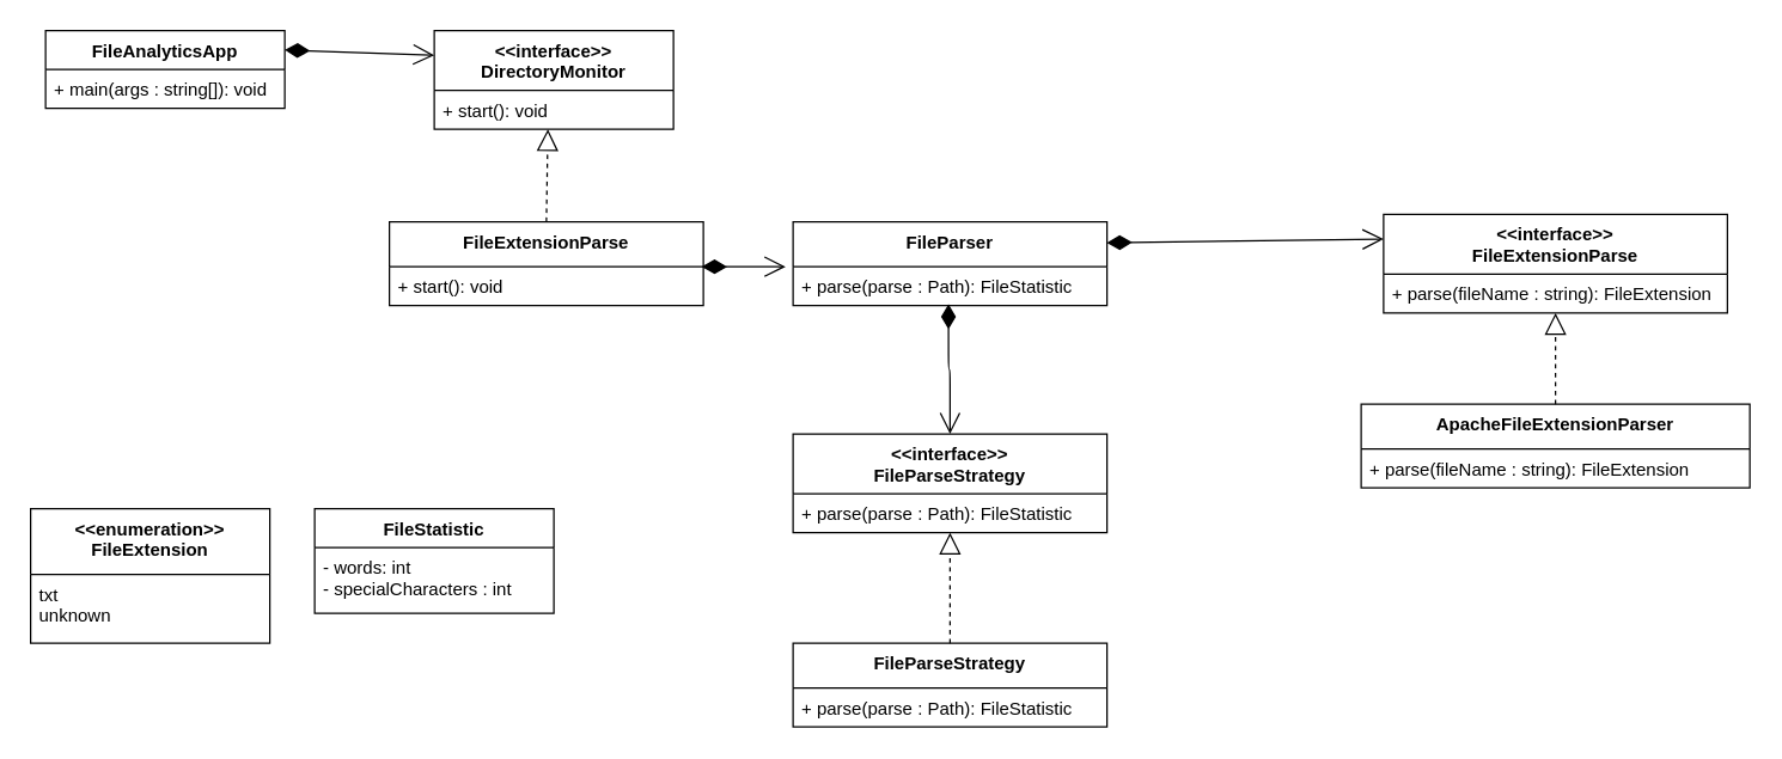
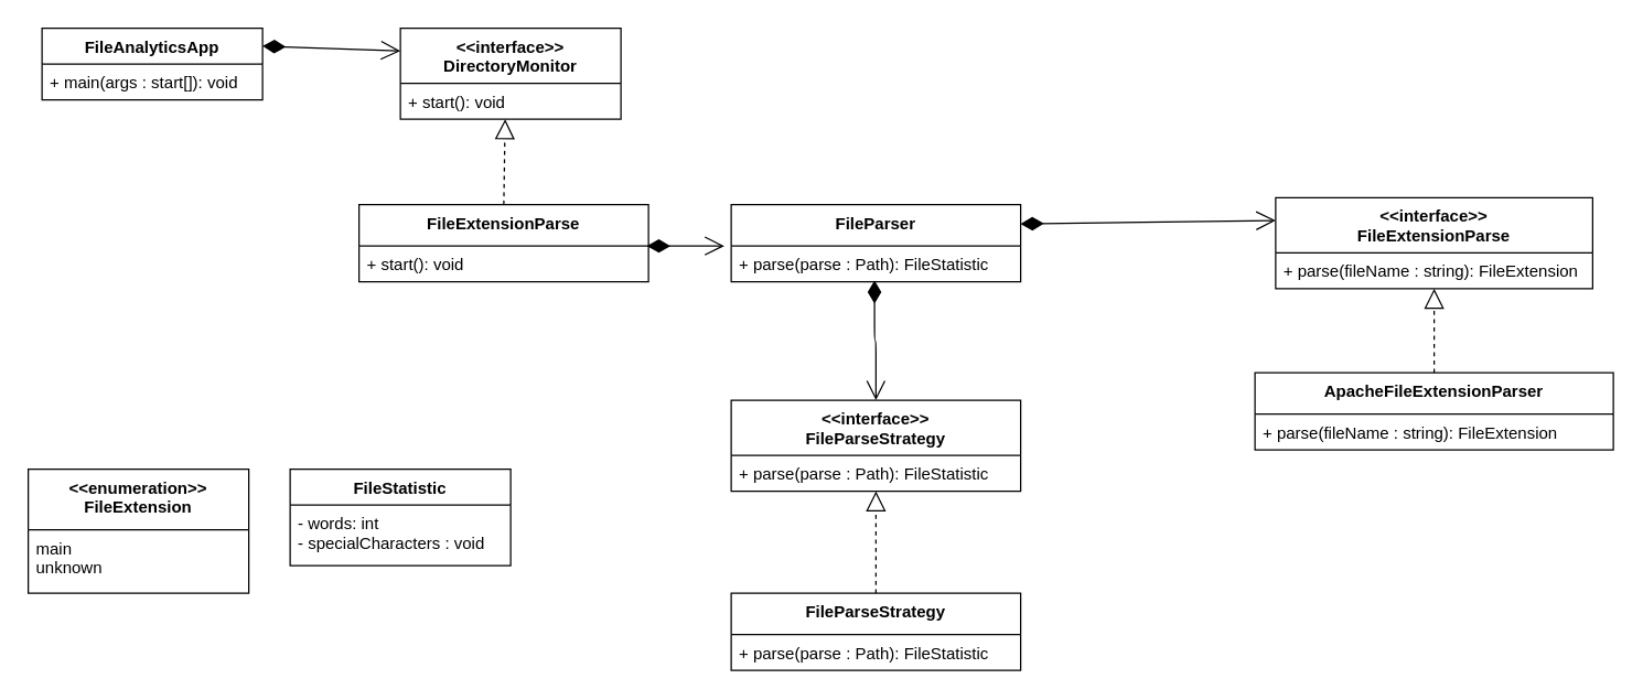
- <mxCell id="3" value="+ main(args : string[]): void" style="text;strokeColor=none;fillColor=none;align=left;verticalAlign=top;spacingLeft=4;spacingRight=4;overflow=hidden;rotatable=0;points=[[0,0.5],[1,0.5]];portConstraint=eastwest;" vertex="1" parent="2"><mxGeometry y="26" width="160" height="26" as="geometry" /></mxCell>
+ <mxCell id="3" value="+ main(args : start[]): void" style="text;strokeColor=none;fillColor=none;align=left;verticalAlign=top;spacingLeft=4;spacingRight=4;overflow=hidden;rotatable=0;points=[[0,0.5],[1,0.5]];portConstraint=eastwest;" vertex="1" parent="2"><mxGeometry y="26" width="160" height="26" as="geometry" /></mxCell>
- <mxCell id="28" value="- words: int&#10;- specialCharacters : int" style="text;strokeColor=none;fillColor=none;align=left;verticalAlign=top;spacingLeft=4;spacingRight=4;overflow=hidden;rotatable=0;points=[[0,0.5],[1,0.5]];portConstraint=eastwest;" vertex="1" parent="27"><mxGeometry y="26" width="160" height="44" as="geometry" /></mxCell>
+ <mxCell id="28" value="- words: int&#10;- specialCharacters : void" style="text;strokeColor=none;fillColor=none;align=left;verticalAlign=top;spacingLeft=4;spacingRight=4;overflow=hidden;rotatable=0;points=[[0,0.5],[1,0.5]];portConstraint=eastwest;" vertex="1" parent="27"><mxGeometry y="26" width="160" height="44" as="geometry" /></mxCell>
- <mxCell id="26" value="txt&#10;unknown" style="text;strokeColor=none;fillColor=none;align=left;verticalAlign=top;spacingLeft=4;spacingRight=4;overflow=hidden;rotatable=0;points=[[0,0.5],[1,0.5]];portConstraint=eastwest;" vertex="1" parent="25"><mxGeometry y="44" width="160" height="46" as="geometry" /></mxCell>
+ <mxCell id="26" value="main&#10;unknown" style="text;strokeColor=none;fillColor=none;align=left;verticalAlign=top;spacingLeft=4;spacingRight=4;overflow=hidden;rotatable=0;points=[[0,0.5],[1,0.5]];portConstraint=eastwest;" vertex="1" parent="25"><mxGeometry y="44" width="160" height="46" as="geometry" /></mxCell>
